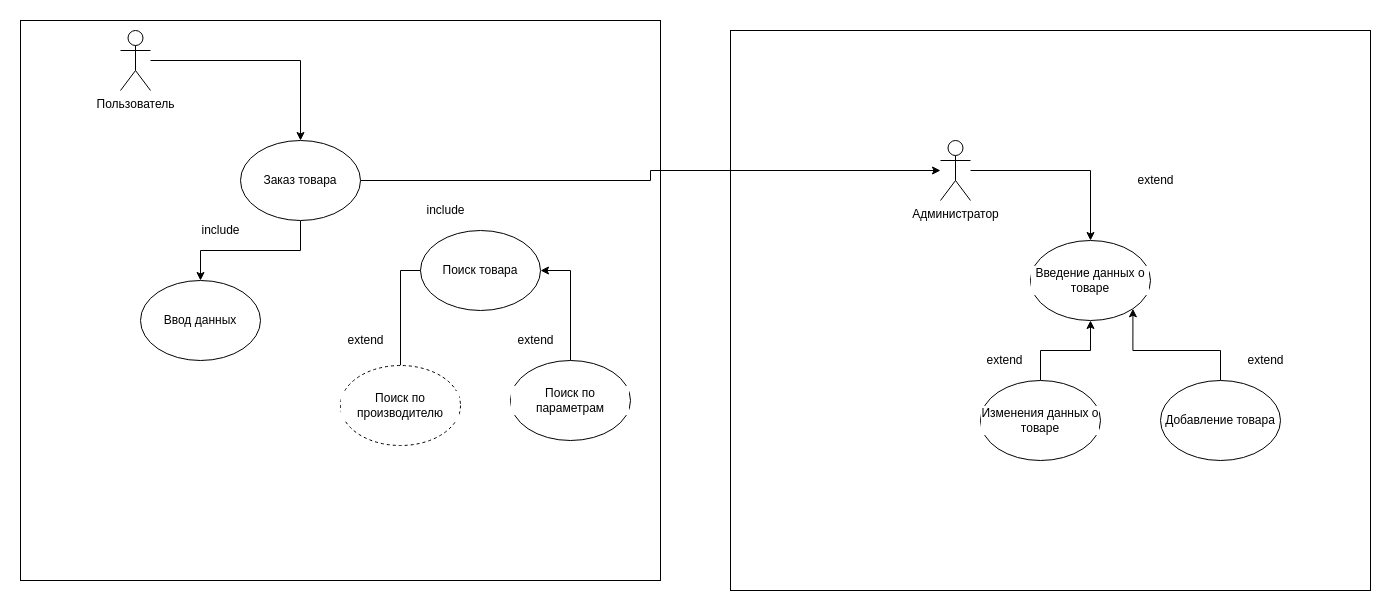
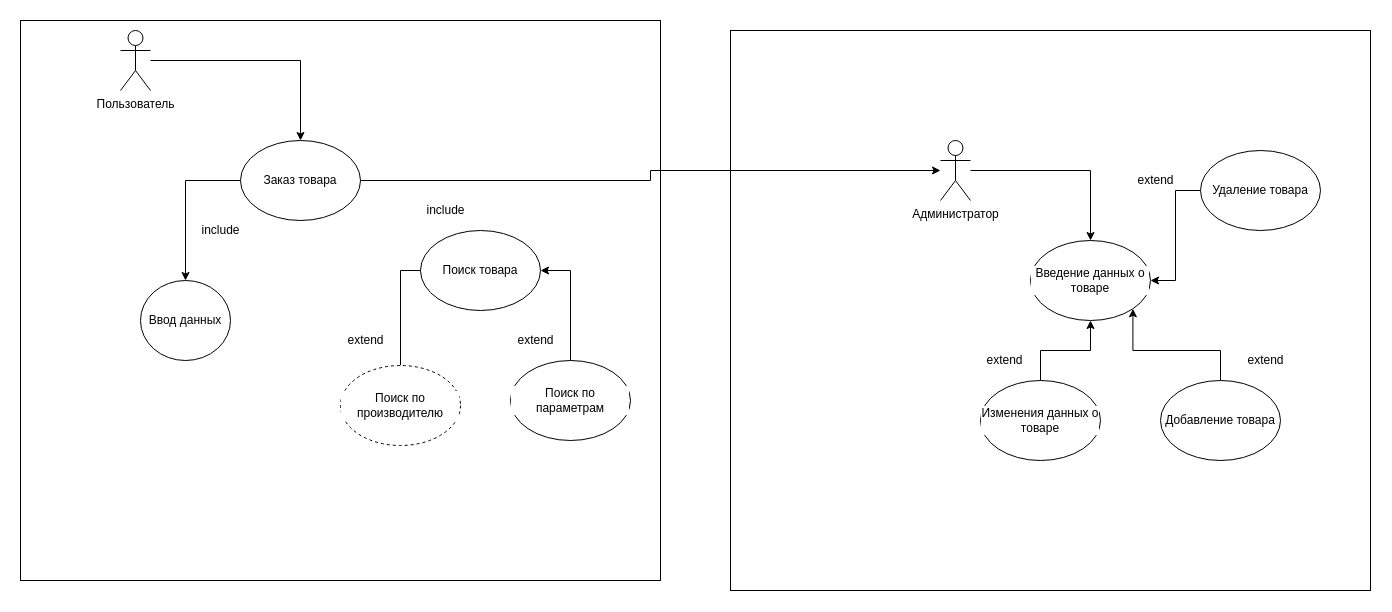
+ <mxCell id="25" value="Удаление товара&lt;br&gt;" style="ellipse;whiteSpace=wrap;html=1;labelBackgroundColor=#ffffff;fontColor=#000000;" vertex="1" parent="1"><mxGeometry x="1200" y="150" width="120" height="80" as="geometry" /></mxCell>
+ <mxCell id="24" style="edgeStyle=orthogonalEdgeStyle;rounded=0;orthogonalLoop=1;jettySize=auto;html=1;entryX=1;entryY=0.5;entryDx=0;entryDy=0;fontColor=#000000;" edge="1" parent="1" source="25" target="19"><mxGeometry relative="1" as="geometry" /></mxCell>
- <mxCell id="7" value="Ввод данных&lt;br&gt;" style="ellipse;whiteSpace=wrap;html=1;labelBackgroundColor=#ffffff;fontColor=#000000;" vertex="1" parent="1"><mxGeometry x="140" y="280" width="120" height="80" as="geometry" /></mxCell>
+ <mxCell id="7" value="Ввод данных&lt;br&gt;" style="ellipse;whiteSpace=wrap;html=1;labelBackgroundColor=#ffffff;fontColor=#000000;" vertex="1" parent="1"><mxGeometry x="140" y="280" width="90" height="80" as="geometry" /></mxCell>
